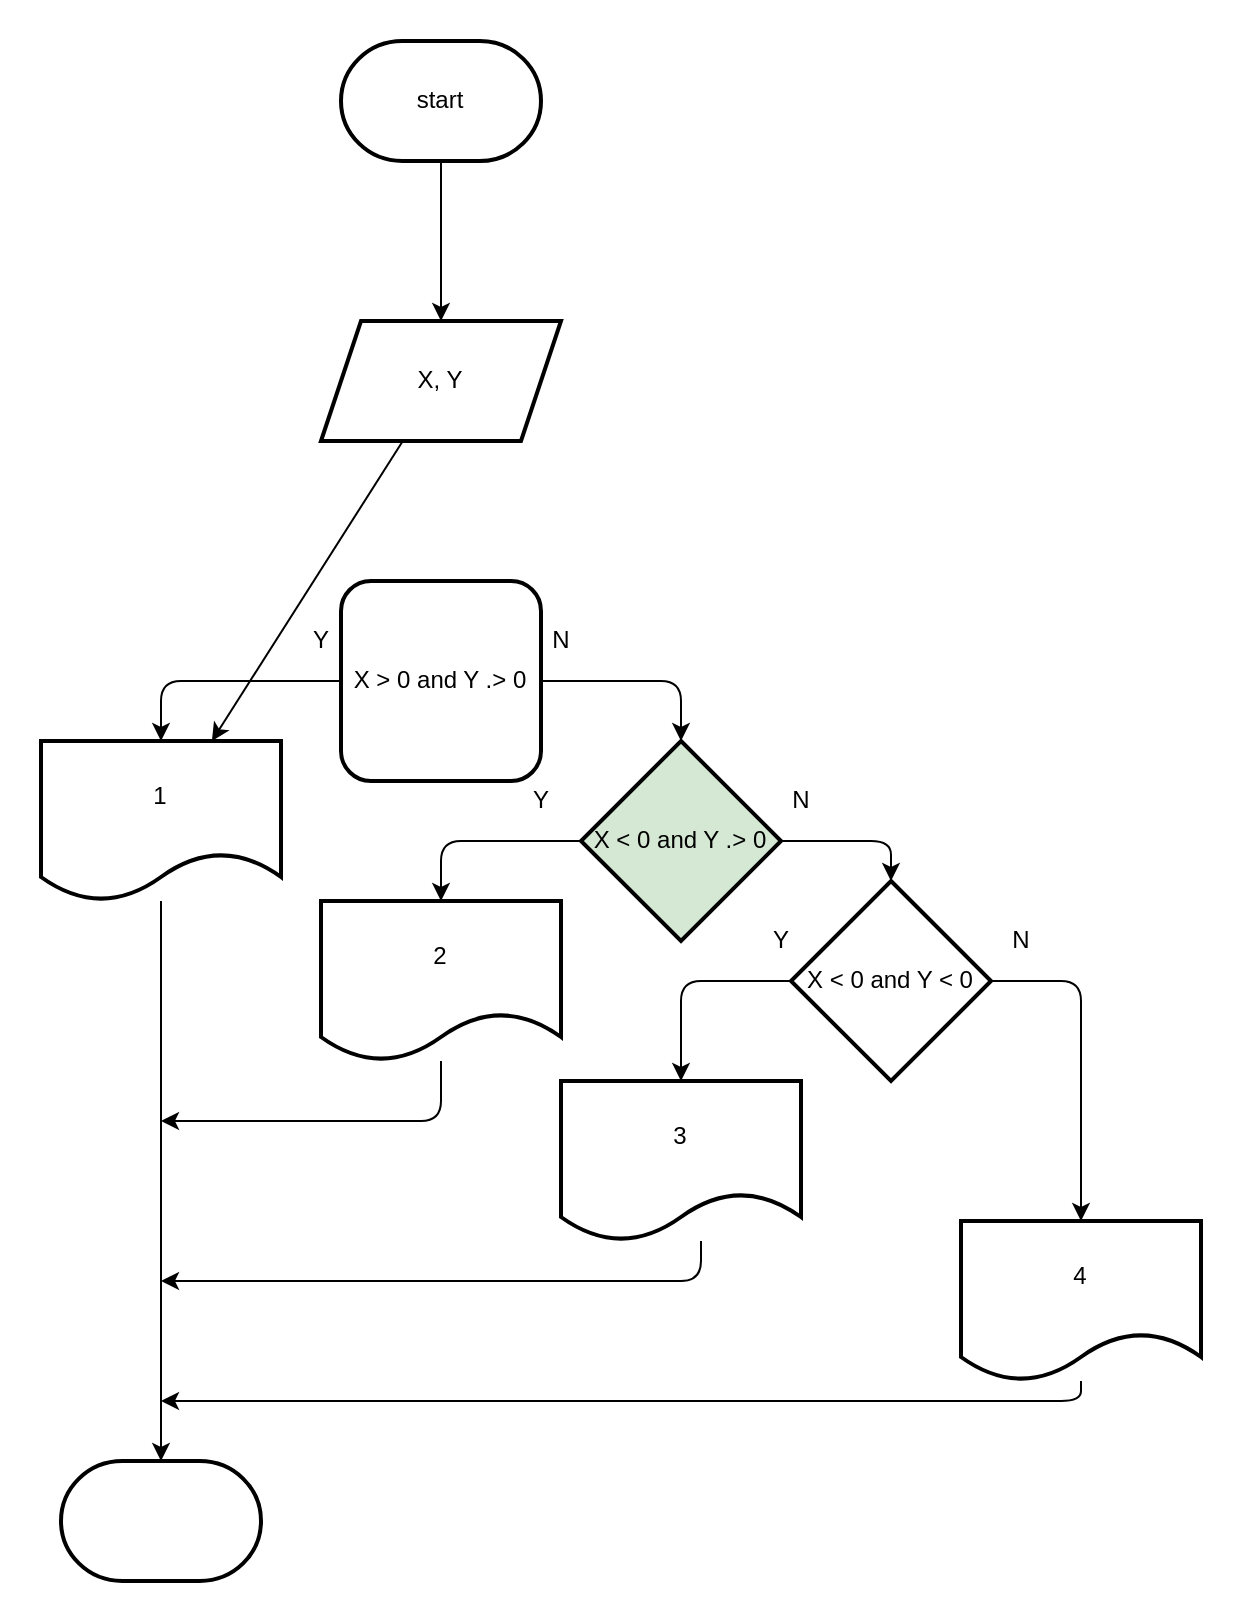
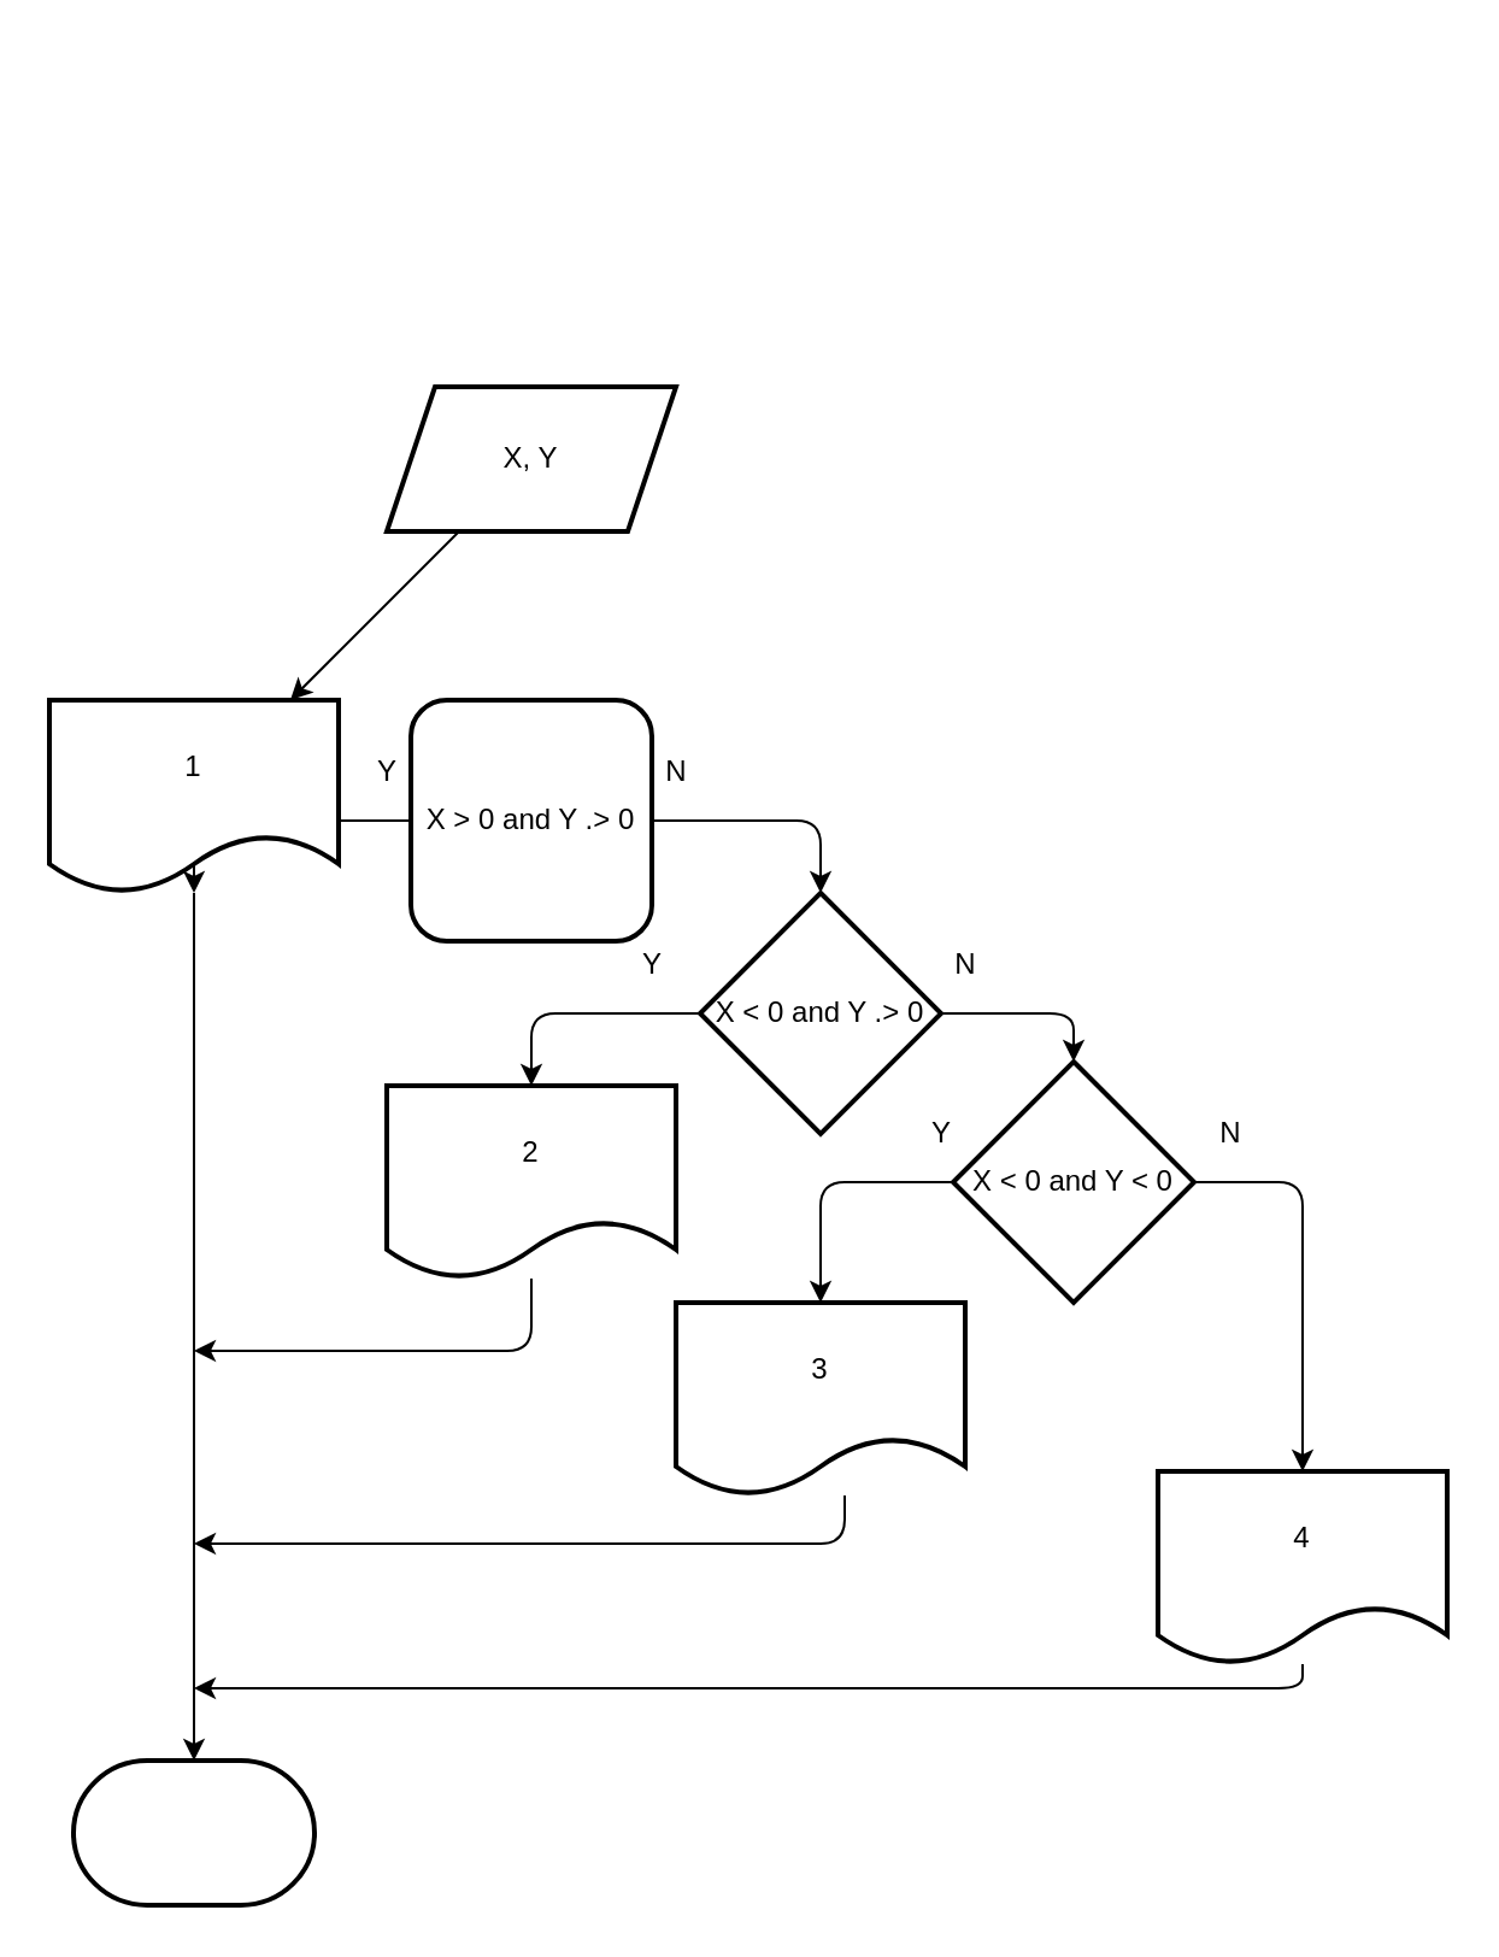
- <mxCell id="3" value="start" style="strokeWidth=2;html=1;shape=mxgraph.flowchart.terminator;whiteSpace=wrap;" vertex="1" parent="1"><mxGeometry x="170" y="20" width="100" height="60" as="geometry" /></mxCell>
- <mxCell id="2" value="" style="edgeStyle=none;html=1;" edge="1" parent="1" source="3" target="5"><mxGeometry relative="1" as="geometry" /></mxCell>
- <mxCell id="10" value="1" style="shape=document;whiteSpace=wrap;html=1;boundedLbl=1;strokeWidth=2;" vertex="1" parent="1"><mxGeometry x="20" y="370" width="120" height="80" as="geometry" /></mxCell>
+ <mxCell id="10" value="1" style="shape=document;whiteSpace=wrap;html=1;boundedLbl=1;strokeWidth=2;" vertex="1" parent="1"><mxGeometry x="20" y="290" width="120" height="80" as="geometry" /></mxCell>
- <mxCell id="15" value="X &amp;lt; 0 and Y .&amp;gt; 0" style="rhombus;whiteSpace=wrap;html=1;strokeWidth=2;fillColor=#d5e8d4;" vertex="1" parent="1"><mxGeometry x="290" y="370" width="100" height="100" as="geometry" /></mxCell>
+ <mxCell id="15" value="X &amp;lt; 0 and Y .&amp;gt; 0" style="rhombus;whiteSpace=wrap;html=1;strokeWidth=2;" vertex="1" parent="1"><mxGeometry x="290" y="370" width="100" height="100" as="geometry" /></mxCell>
